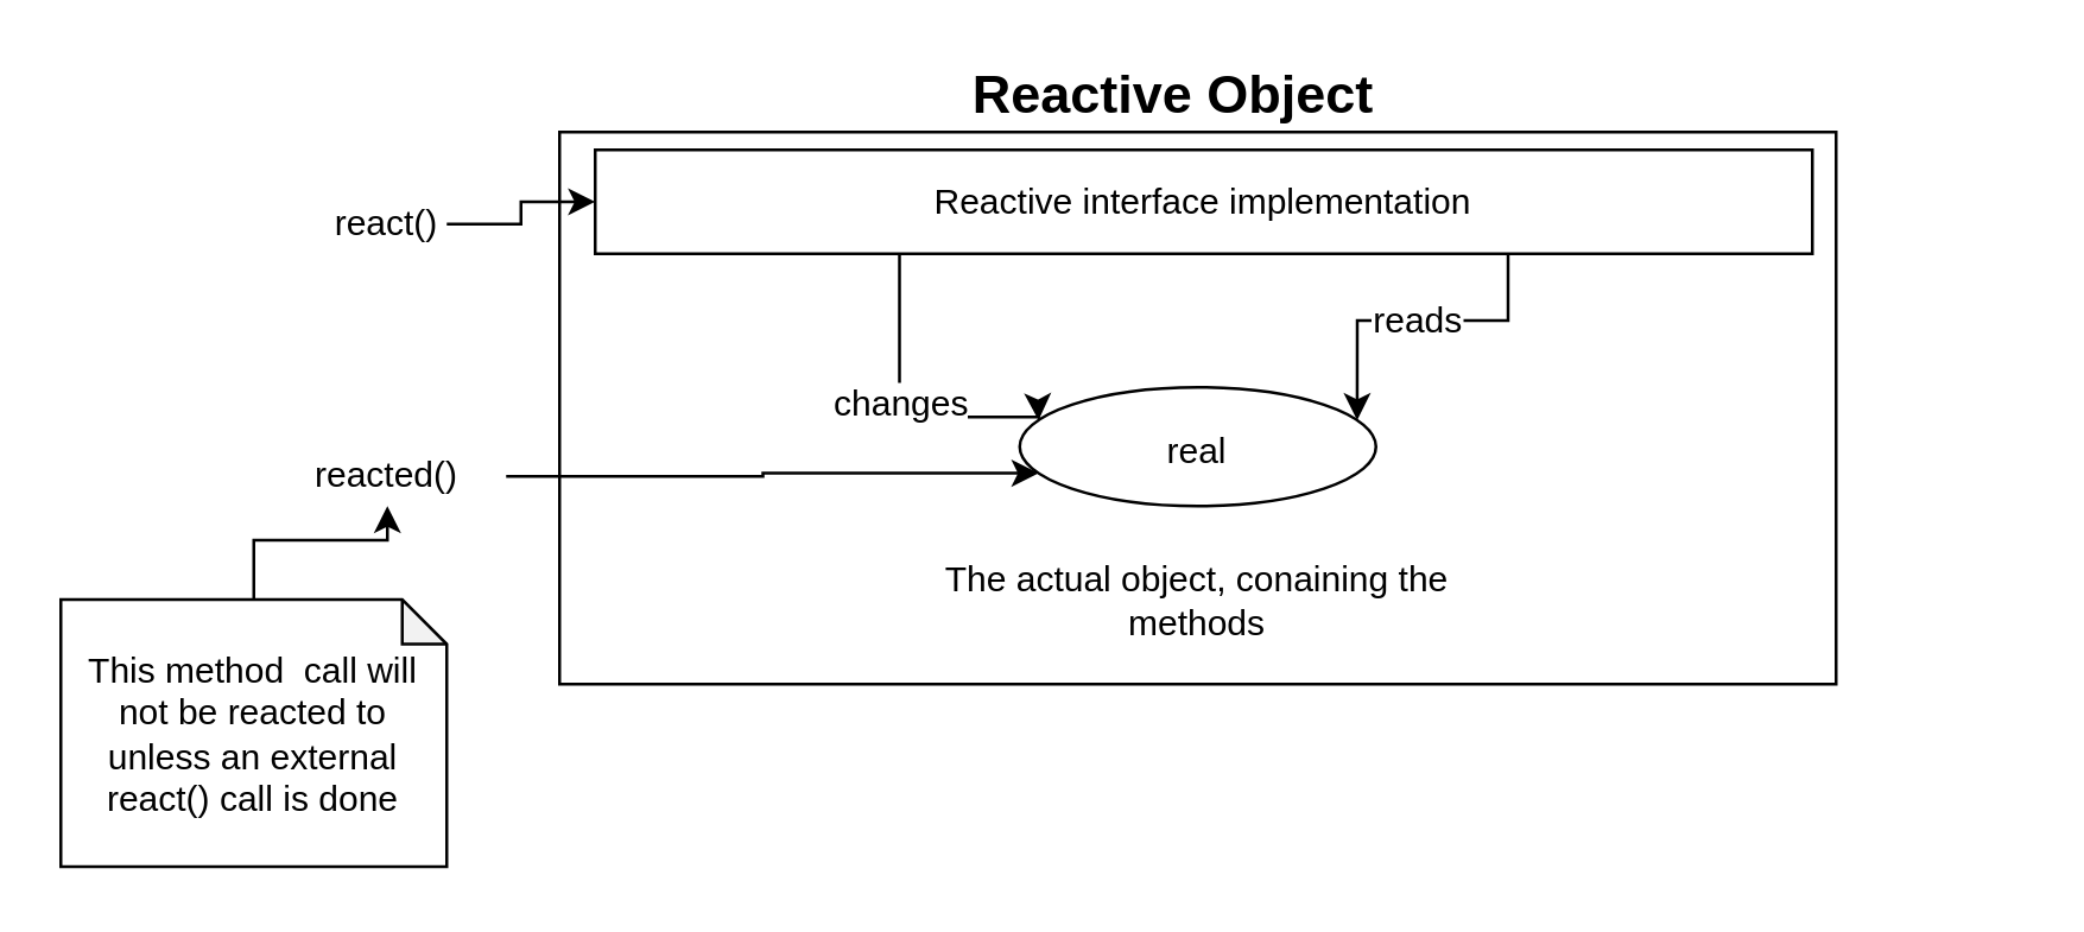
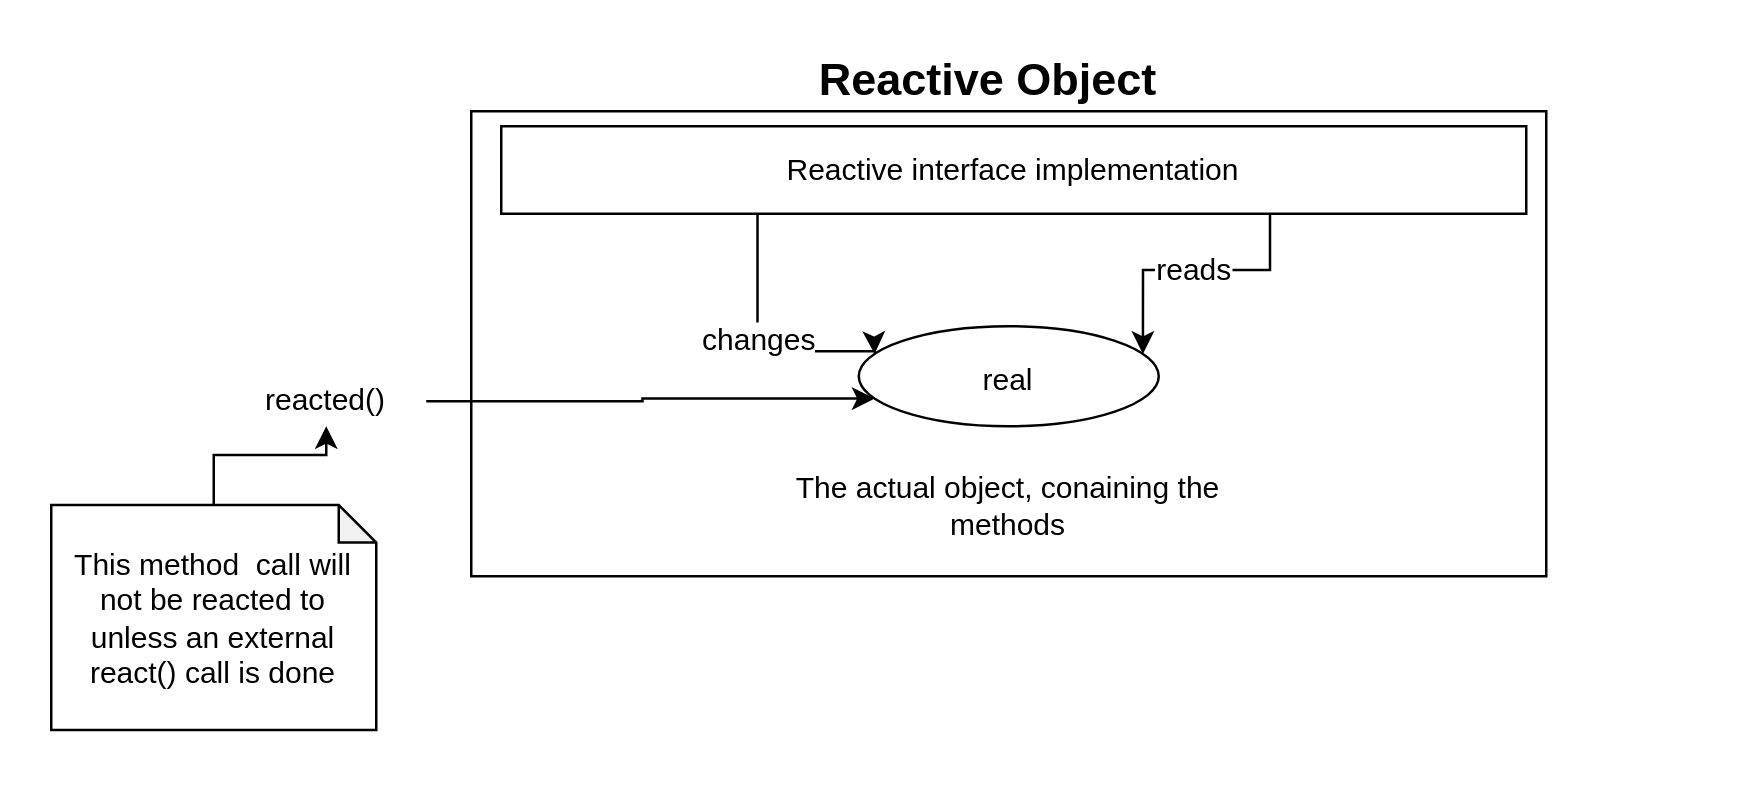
- <mxCell id="9" style="edgeStyle=orthogonalEdgeStyle;rounded=0;orthogonalLoop=1;jettySize=auto;html=1;exitX=1;exitY=0.5;exitDx=0;exitDy=0;fontSize=12;" edge="1" parent="1" source="10" target="8"><mxGeometry relative="1" as="geometry" /></mxCell>
- <mxCell id="10" value="react()" style="text;html=1;strokeColor=none;fillColor=none;align=center;verticalAlign=middle;whiteSpace=wrap;rounded=0;fontSize=12;" vertex="1" parent="1"><mxGeometry x="110" y="65" width="40" height="20" as="geometry" /></mxCell>
